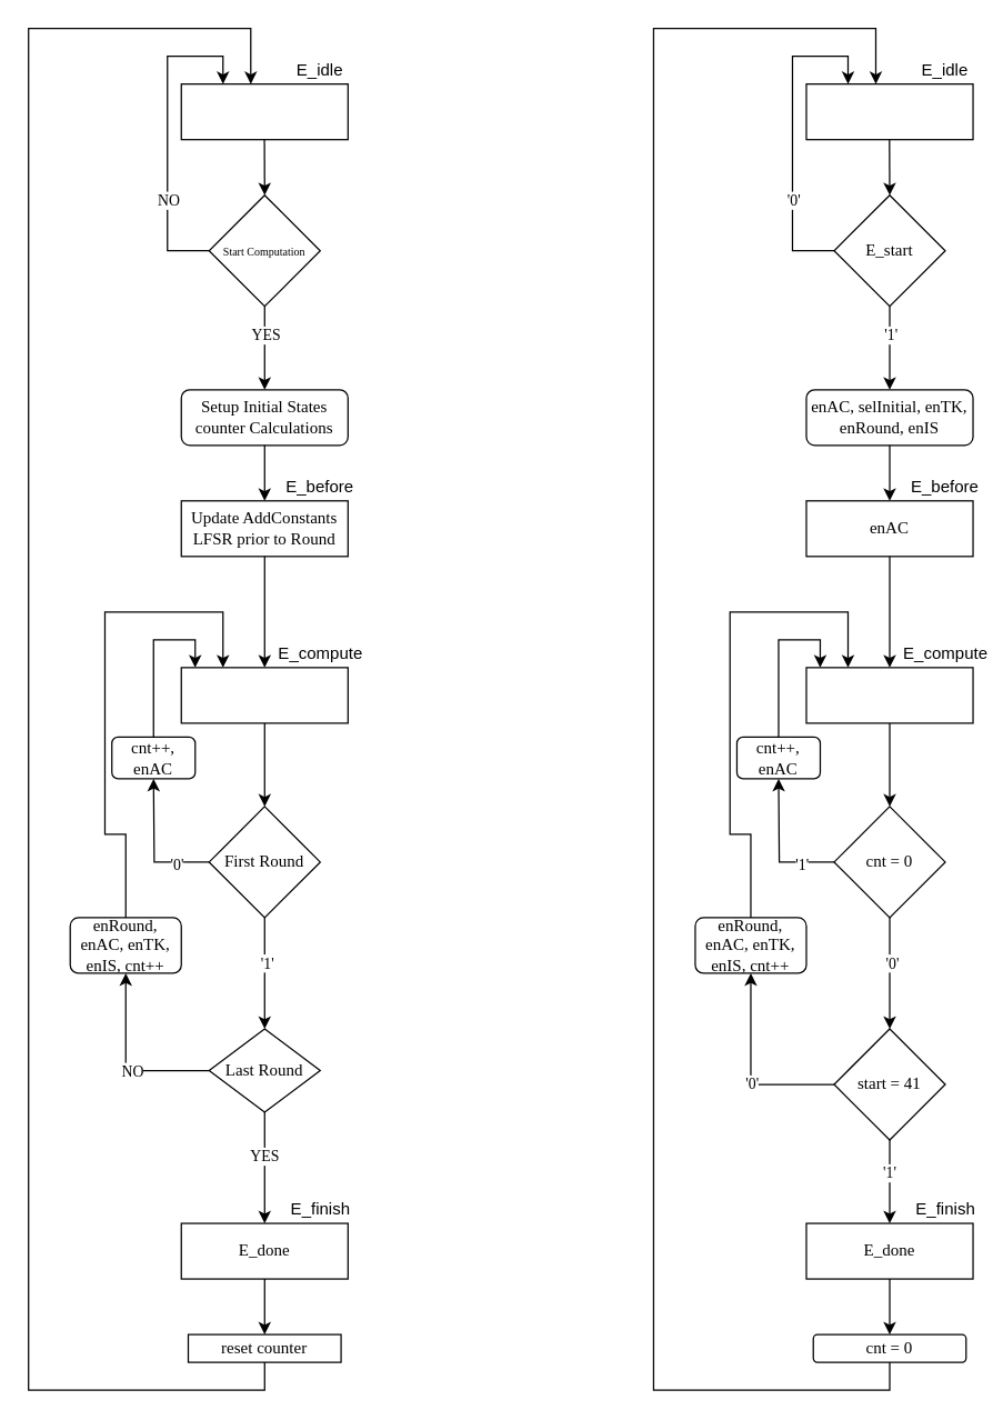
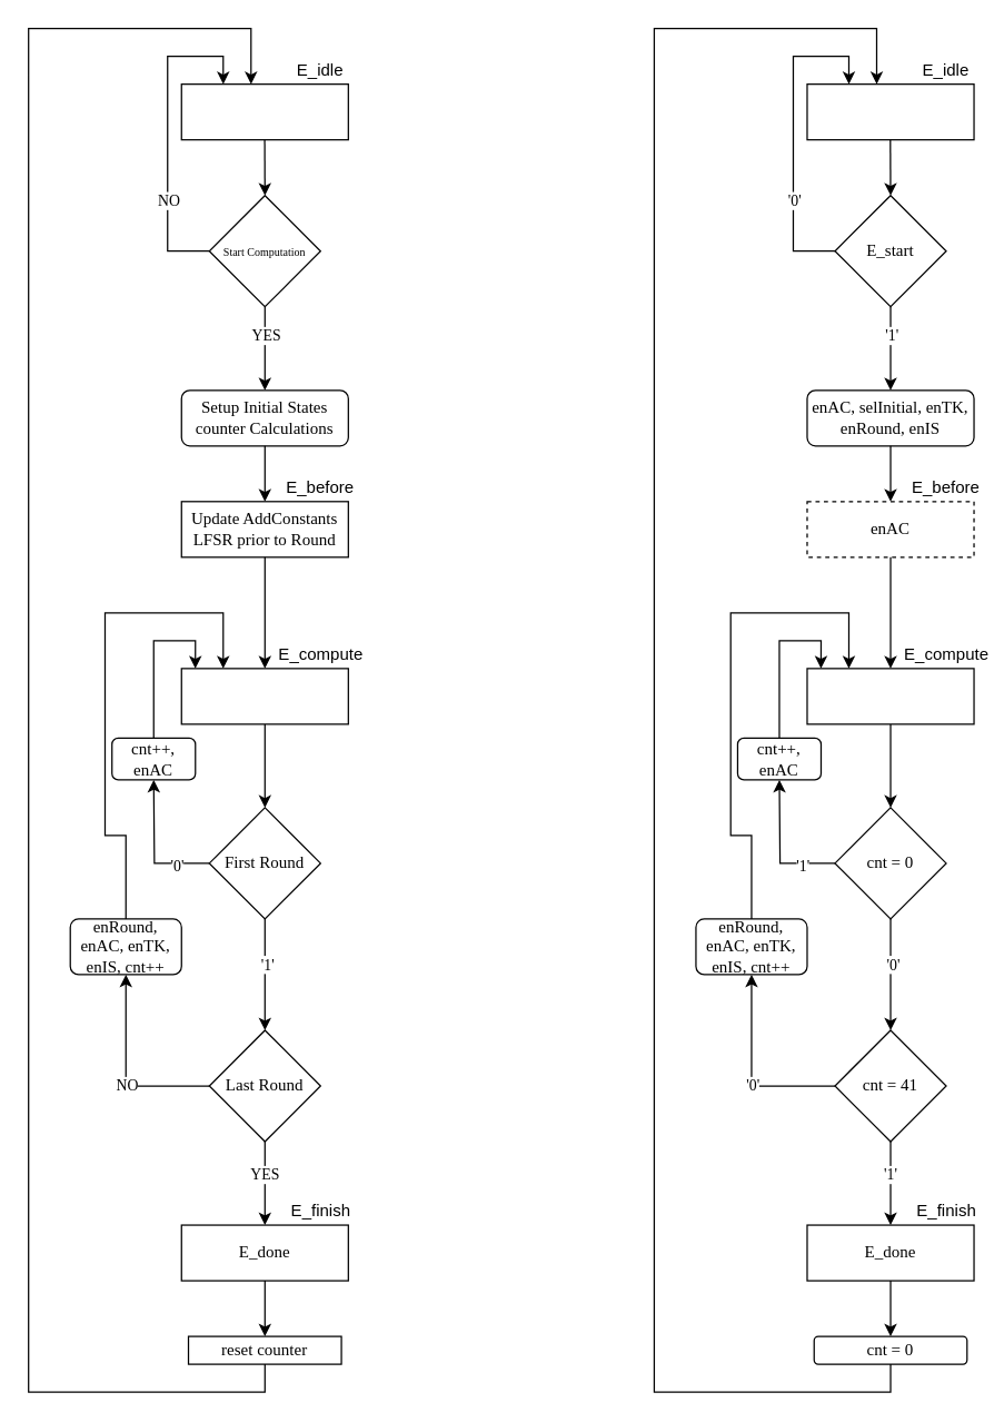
- <mxCell id="11" value="enAC" style="whiteSpace=wrap;html=1;fontFamily=apple-web;fontSource=https%3A%2F%2Fapplesocial.s3.amazonaws.com%2Fassets%2Fstyles%2Ffonts%2Fsanfrancisco%2Fsanfranciscodisplay-regular-webfont.woff;fillColor=none;" parent="1" vertex="1"><mxGeometry x="580" y="360" width="120" height="40" as="geometry" /></mxCell>
+ <mxCell id="11" value="enAC" style="whiteSpace=wrap;html=1;fontFamily=apple-web;fontSource=https%3A%2F%2Fapplesocial.s3.amazonaws.com%2Fassets%2Fstyles%2Ffonts%2Fsanfrancisco%2Fsanfranciscodisplay-regular-webfont.woff;fillColor=none;dashed=1;" parent="1" vertex="1"><mxGeometry x="580" y="360" width="120" height="40" as="geometry" /></mxCell>
- <mxCell id="62" value="Last Round" style="rhombus;whiteSpace=wrap;html=1;fontFamily=apple-web;fontSource=https%3A%2F%2Fapplesocial.s3.amazonaws.com%2Fassets%2Fstyles%2Ffonts%2Fsanfrancisco%2Fsanfranciscodisplay-regular-webfont.woff;fillColor=none;" parent="1" vertex="1"><mxGeometry x="150" y="740" width="80" height="60" as="geometry" /></mxCell>
+ <mxCell id="62" value="Last Round" style="rhombus;whiteSpace=wrap;html=1;fontFamily=apple-web;fontSource=https%3A%2F%2Fapplesocial.s3.amazonaws.com%2Fassets%2Fstyles%2Ffonts%2Fsanfrancisco%2Fsanfranciscodisplay-regular-webfont.woff;fillColor=none;" parent="1" vertex="1"><mxGeometry x="150" y="740" width="80" height="80" as="geometry" /></mxCell>
- <mxCell id="27" value="start = 41" style="rhombus;whiteSpace=wrap;html=1;fontFamily=apple-web;fontSource=https%3A%2F%2Fapplesocial.s3.amazonaws.com%2Fassets%2Fstyles%2Ffonts%2Fsanfrancisco%2Fsanfranciscodisplay-regular-webfont.woff;fillColor=none;" parent="1" vertex="1"><mxGeometry x="600" y="740" width="80" height="80" as="geometry" /></mxCell>
+ <mxCell id="27" value="cnt = 41" style="rhombus;whiteSpace=wrap;html=1;fontFamily=apple-web;fontSource=https%3A%2F%2Fapplesocial.s3.amazonaws.com%2Fassets%2Fstyles%2Ffonts%2Fsanfrancisco%2Fsanfranciscodisplay-regular-webfont.woff;fillColor=none;" parent="1" vertex="1"><mxGeometry x="600" y="740" width="80" height="80" as="geometry" /></mxCell>
